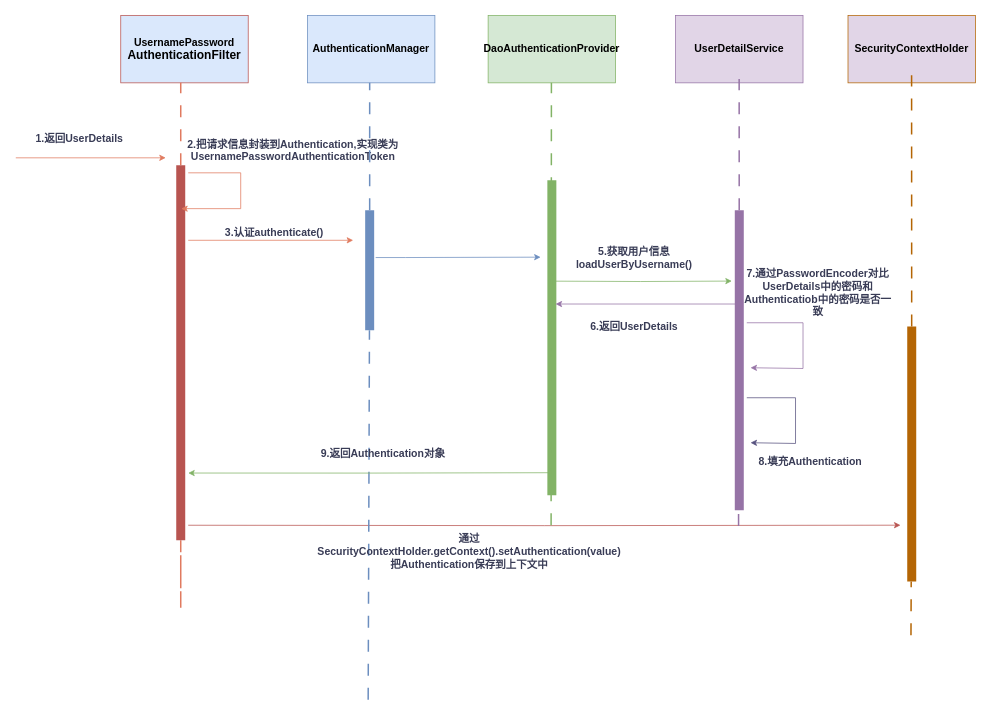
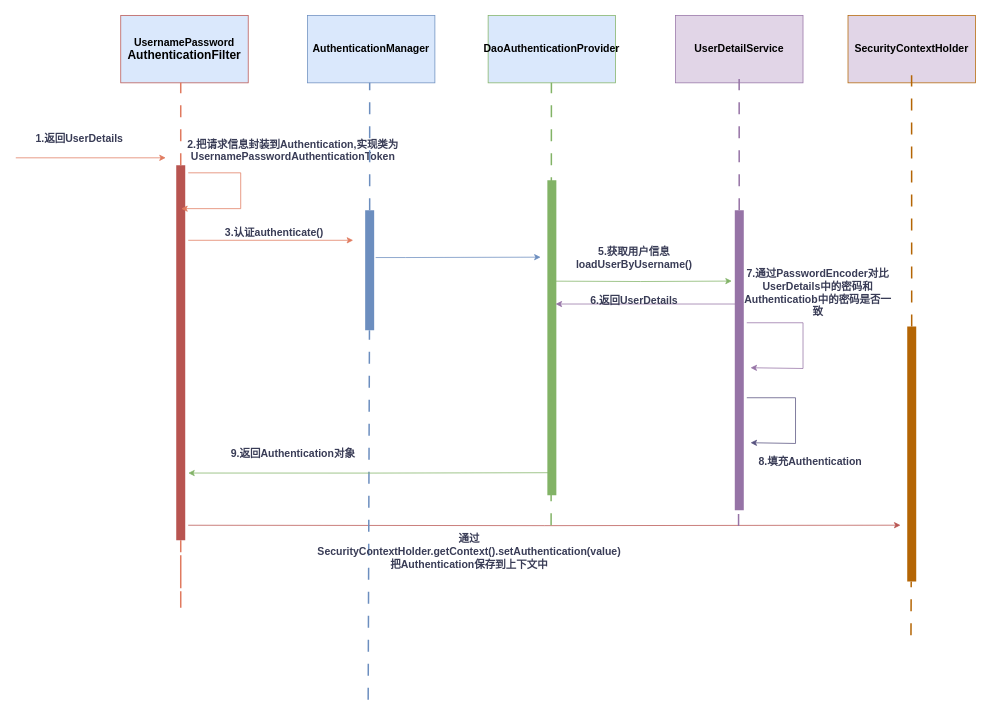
- <mxCell id="4" value="&lt;span style=&quot;font-size: 14px;&quot;&gt;DaoAuthenticationProvider&lt;/span&gt;" style="rounded=0;whiteSpace=wrap;html=1;strokeColor=#82b366;fillColor=#d5e8d4;fontStyle=1" vertex="1" parent="1"><mxGeometry x="650" y="20" width="170" height="90" as="geometry" /></mxCell>
+ <mxCell id="4" value="&lt;span style=&quot;font-size: 14px;&quot;&gt;DaoAuthenticationProvider&lt;/span&gt;" style="rounded=0;whiteSpace=wrap;html=1;strokeColor=#82b366;fillColor=#dae8fc;fontStyle=1;" vertex="1" parent="1"><mxGeometry x="650" y="20" width="170" height="90" as="geometry" /></mxCell>
- <mxCell id="27" value="&lt;font style=&quot;font-size: 14px;&quot;&gt;6.返回UserDetails&lt;/font&gt;" style="text;html=1;align=center;verticalAlign=middle;whiteSpace=wrap;rounded=0;fontColor=#393C56;fontStyle=1" vertex="1" parent="1"><mxGeometry x="760" y="420" width="170" height="30" as="geometry" /></mxCell>
+ <mxCell id="27" value="&lt;font style=&quot;font-size: 14px;&quot;&gt;6.返回UserDetails&lt;/font&gt;" style="text;html=1;align=center;verticalAlign=middle;whiteSpace=wrap;rounded=0;fontColor=#393C56;fontStyle=1" vertex="1" parent="1"><mxGeometry x="760" y="385" width="170" height="30" as="geometry" /></mxCell>
- <mxCell id="37" value="&lt;font style=&quot;font-size: 14px;&quot;&gt;9.返回Authentication对象&lt;/font&gt;" style="text;html=1;align=center;verticalAlign=middle;whiteSpace=wrap;rounded=0;fontColor=#393C56;fontStyle=1" vertex="1" parent="1"><mxGeometry x="425" y="590" width="170" height="30" as="geometry" /></mxCell>
+ <mxCell id="37" value="&lt;font style=&quot;font-size: 14px;&quot;&gt;9.返回Authentication对象&lt;/font&gt;" style="text;html=1;align=center;verticalAlign=middle;whiteSpace=wrap;rounded=0;fontColor=#393C56;fontStyle=1" vertex="1" parent="1"><mxGeometry x="305" y="590" width="170" height="30" as="geometry" /></mxCell>
